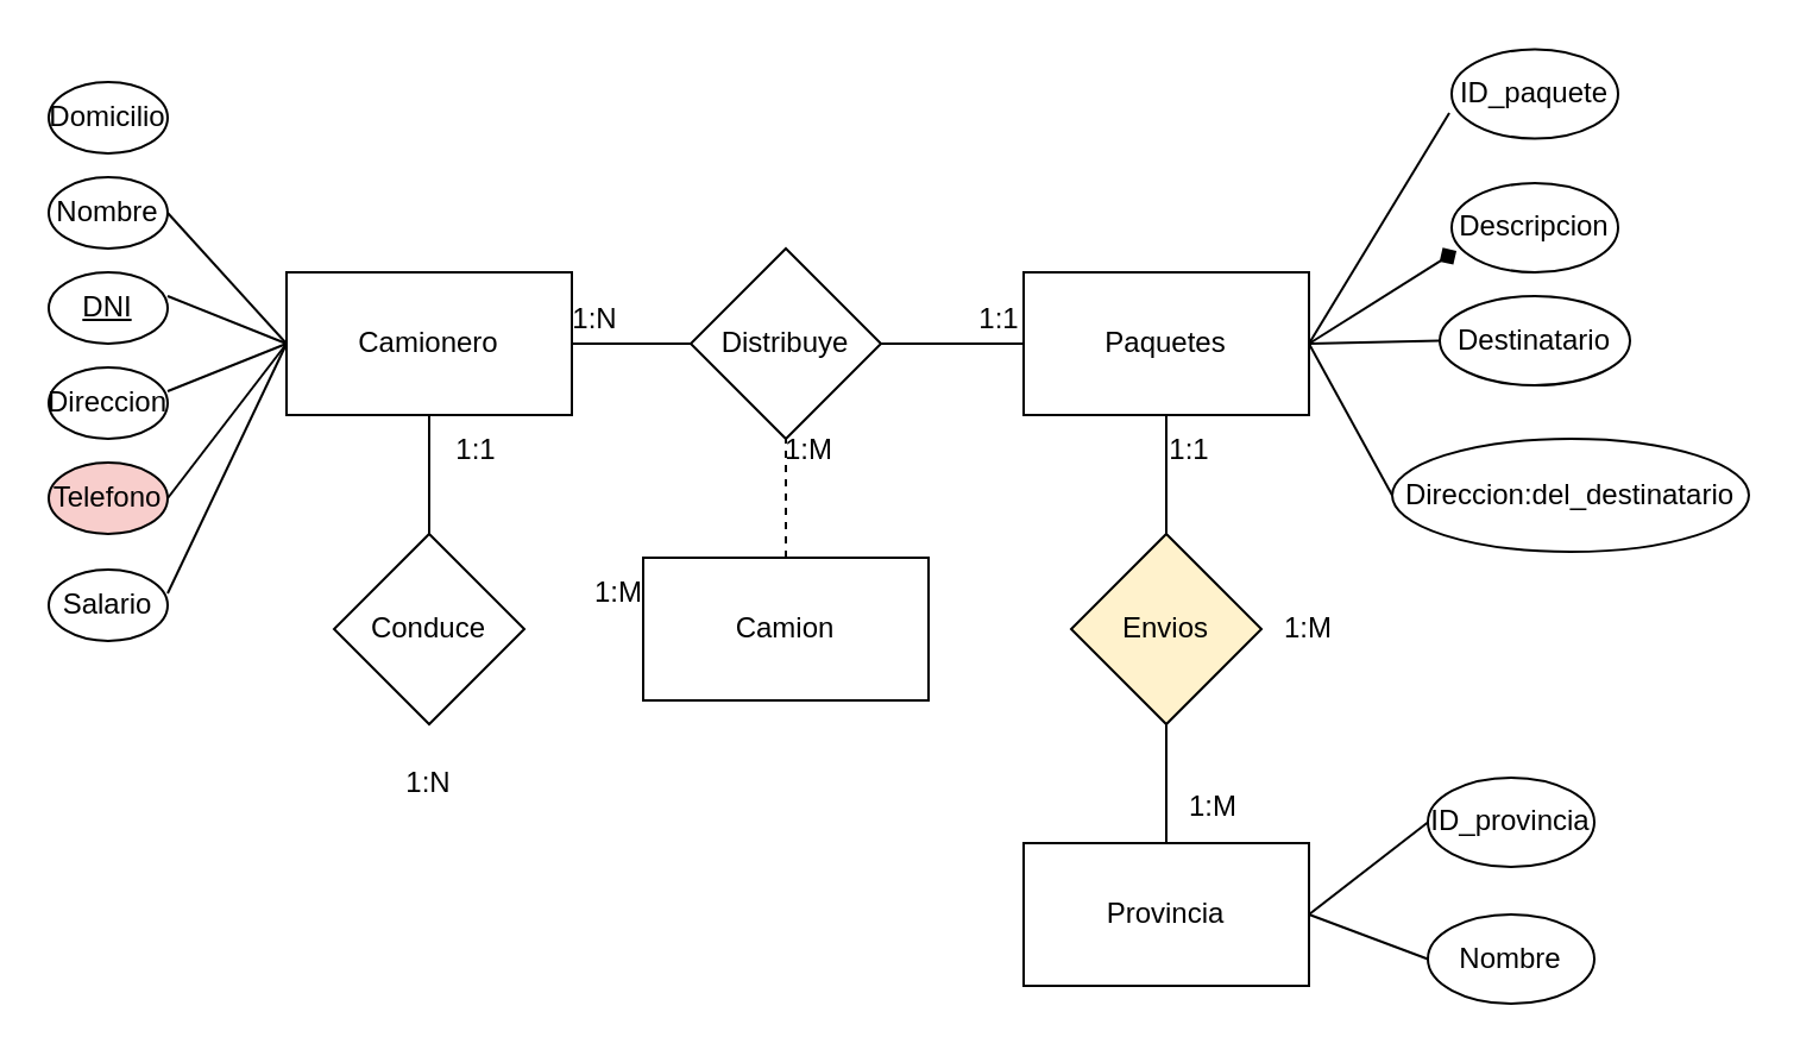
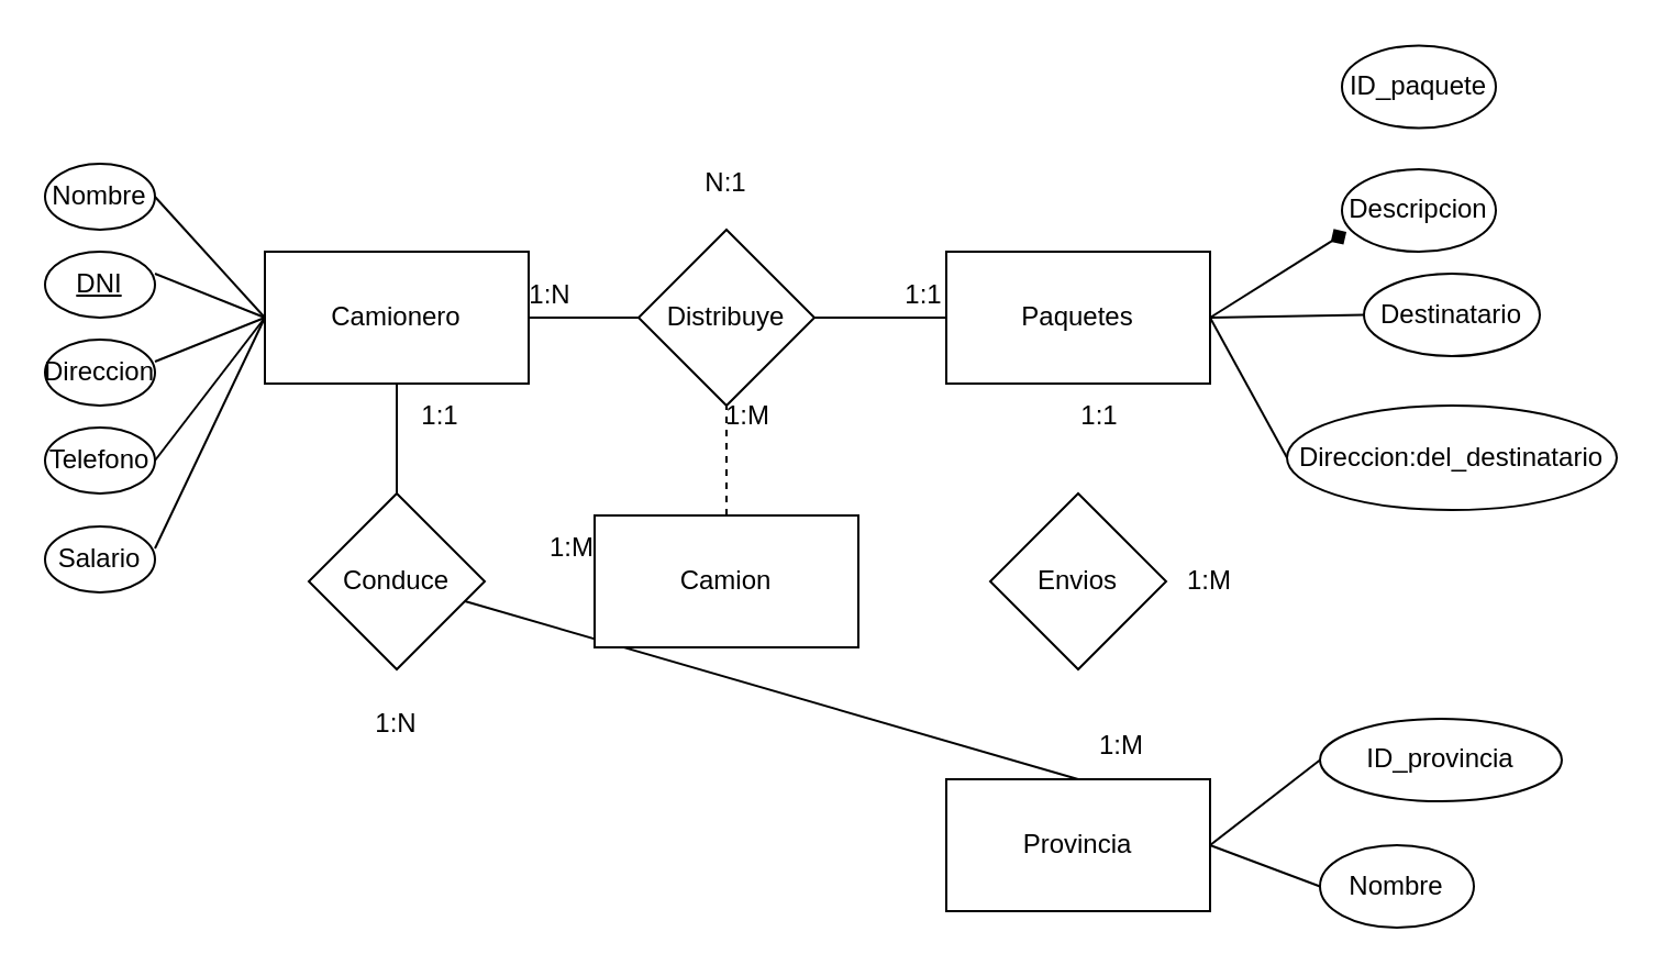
- <mxCell id="13" value="Domicilio" style="ellipse;whiteSpace=wrap;html=1;" parent="1" vertex="1"><mxGeometry x="20" y="34" width="50" height="30" as="geometry" /></mxCell>
+ <mxCell id="29" value="N:1" style="text;html=1;align=center;verticalAlign=middle;whiteSpace=wrap;rounded=0;" parent="1" vertex="1"><mxGeometry x="300" y="67.75" width="60" height="30" as="geometry" /></mxCell>
- <mxCell id="18" value="" style="endArrow=none;html=1;rounded=0;entryX=-0.014;entryY=0.713;entryDx=0;entryDy=0;exitX=1;exitY=0.5;exitDx=0;exitDy=0;entryPerimeter=0;" parent="1" source="3" target="23" edge="1"><mxGeometry width="50" height="50" relative="1" as="geometry"><mxPoint x="580" y="-46" as="sourcePoint" /><mxPoint x="630" y="44" as="targetPoint" /></mxGeometry></mxCell>
- <mxCell id="21" value="Destinatario" style="ellipse;whiteSpace=wrap;html=1;" parent="1" vertex="1"><mxGeometry x="605" y="124" width="80" height="37.5" as="geometry" /></mxCell>
+ <mxCell id="21" value="Destinatario" style="ellipse;whiteSpace=wrap;html=1;" parent="1" vertex="1"><mxGeometry x="620" y="124" width="80" height="37.5" as="geometry" /></mxCell>
- <mxCell id="11" value="Telefono" style="ellipse;whiteSpace=wrap;html=1;fillColor=#f8cecc;" parent="1" vertex="1"><mxGeometry x="20" y="194" width="50" height="30" as="geometry" /></mxCell>
+ <mxCell id="11" value="Telefono" style="ellipse;whiteSpace=wrap;html=1;" parent="1" vertex="1"><mxGeometry x="20" y="194" width="50" height="30" as="geometry" /></mxCell>
- <mxCell id="28" value="Envios" style="rhombus;whiteSpace=wrap;html=1;fillColor=#fff2cc;" parent="1" vertex="1"><mxGeometry x="450" y="224" width="80" height="80" as="geometry" /></mxCell>
+ <mxCell id="28" value="Envios" style="rhombus;whiteSpace=wrap;html=1;" parent="1" vertex="1"><mxGeometry x="450" y="224" width="80" height="80" as="geometry" /></mxCell>
- <mxCell id="27" value="" style="endArrow=none;html=1;rounded=0;exitX=0.5;exitY=0;exitDx=0;exitDy=0;entryX=0.5;entryY=1;entryDx=0;entryDy=0;" parent="1" source="6" target="3" edge="1"><mxGeometry width="50" height="50" relative="1" as="geometry"><mxPoint x="370" y="274" as="sourcePoint" /><mxPoint x="420" y="224" as="targetPoint" /></mxGeometry></mxCell>
+ <mxCell id="27" value="" style="endArrow=none;html=1;rounded=0;exitX=0.5;exitY=0;exitDx=0;exitDy=0;" parent="1" source="6" target="39" edge="1"><mxGeometry width="50" height="50" relative="1" as="geometry"><mxPoint x="370" y="274" as="sourcePoint" /><mxPoint x="420" y="224" as="targetPoint" /></mxGeometry></mxCell>
- <mxCell id="35" value="ID_provincia" style="ellipse;whiteSpace=wrap;html=1;" vertex="1" parent="1"><mxGeometry x="600" y="326.5" width="70" height="37.5" as="geometry" /></mxCell>
+ <mxCell id="35" value="ID_provincia" style="ellipse;whiteSpace=wrap;html=1;" vertex="1" parent="1"><mxGeometry x="600" y="326.5" width="110" height="37.5" as="geometry" /></mxCell>
